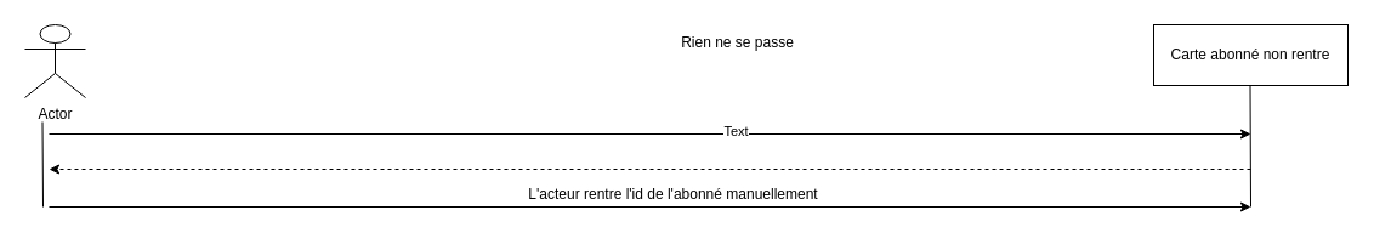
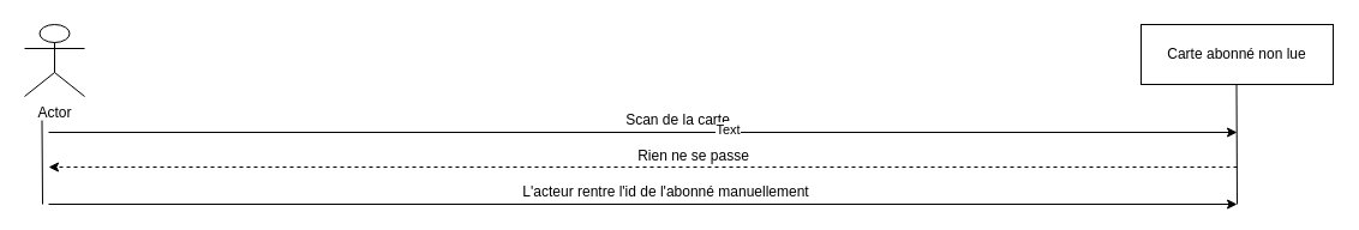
- <mxCell id="8" value="Rien ne se passe" style="text;html=1;strokeColor=none;fillColor=none;align=center;verticalAlign=middle;whiteSpace=wrap;rounded=0;" vertex="1" parent="1"><mxGeometry x="450" y="25" width="315" height="20" as="geometry" /></mxCell>
+ <mxCell id="8" value="Rien ne se passe" style="text;html=1;strokeColor=none;fillColor=none;align=center;verticalAlign=middle;whiteSpace=wrap;rounded=0;" vertex="1" parent="1"><mxGeometry x="420" y="120" width="315" height="20" as="geometry" /></mxCell>
- <mxCell id="4" value="Carte abonné non rentre" style="rounded=0;whiteSpace=wrap;html=1;" vertex="1" parent="1"><mxGeometry x="950" y="20" width="160" height="50" as="geometry" /></mxCell>
+ <mxCell id="4" value="Carte abonné non lue" style="rounded=0;whiteSpace=wrap;html=1;" vertex="1" parent="1"><mxGeometry x="950" y="20" width="160" height="50" as="geometry" /></mxCell>
+ <mxCell id="6" value="Scan de la carte" style="text;html=1;strokeColor=none;fillColor=none;align=center;verticalAlign=middle;whiteSpace=wrap;rounded=0;" vertex="1" parent="1"><mxGeometry x="407" y="90" width="315" height="20" as="geometry" /></mxCell>
